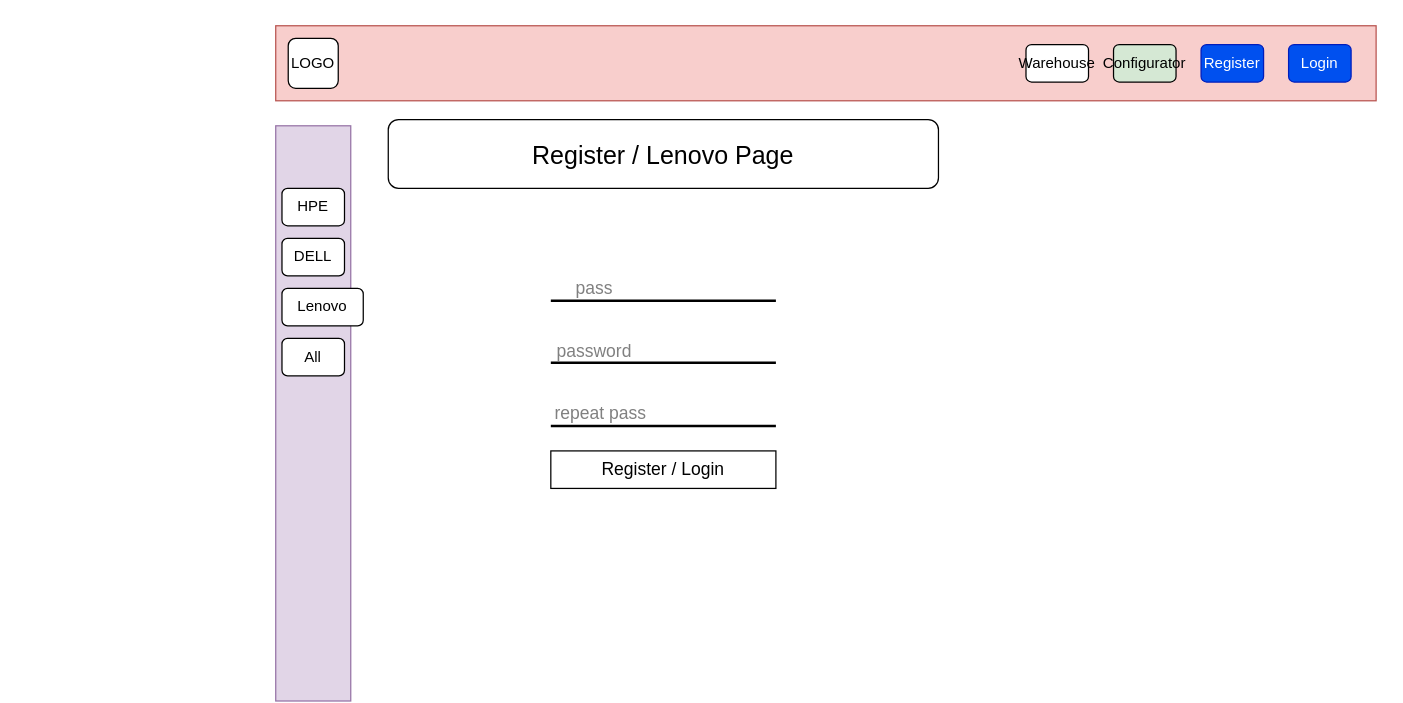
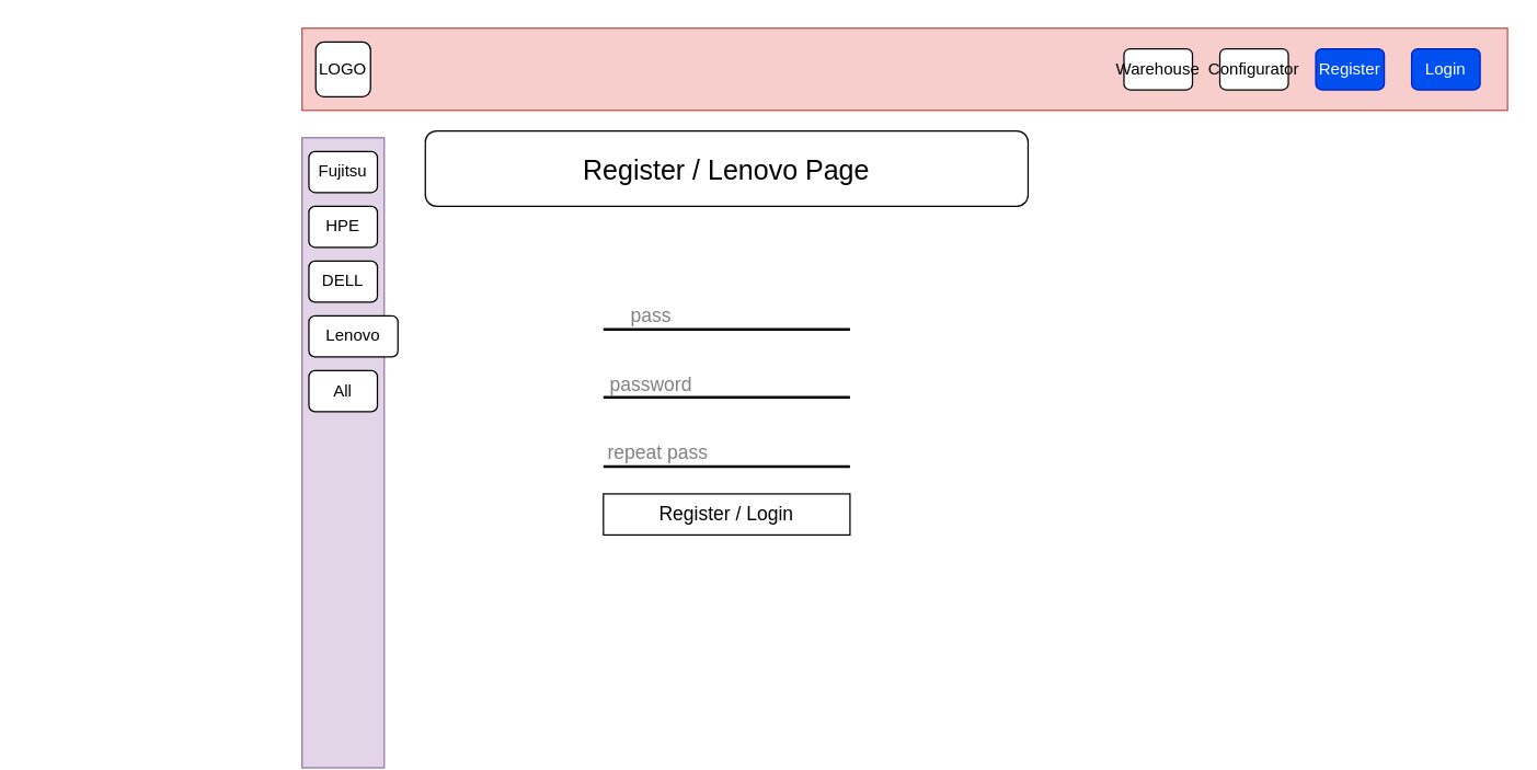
- <mxCell id="18" value="Configurator" style="rounded=1;whiteSpace=wrap;html=1;fillColor=#d5e8d4;" vertex="1" parent="1"><mxGeometry x="890" y="35" width="50" height="30" as="geometry" /></mxCell>
+ <mxCell id="18" value="Configurator" style="rounded=1;whiteSpace=wrap;html=1;" vertex="1" parent="1"><mxGeometry x="890" y="35" width="50" height="30" as="geometry" /></mxCell>
+ <mxCell id="8" value="Fujitsu" style="rounded=1;whiteSpace=wrap;html=1;" parent="1" vertex="1"><mxGeometry x="225" y="110" width="50" height="30" as="geometry" /></mxCell>
